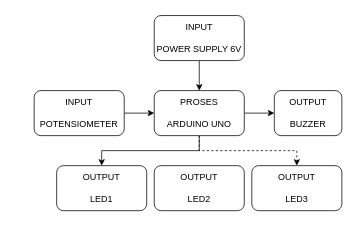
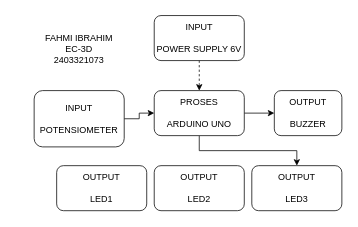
+ <mxCell id="14" value="&lt;div&gt;FAHMI IBRAHIM&lt;/div&gt;&lt;div&gt;EC-3D&lt;/div&gt;&lt;div&gt;2403321073&lt;/div&gt;" style="text;html=1;whiteSpace=wrap;strokeColor=none;fillColor=none;align=center;verticalAlign=middle;rounded=0;" vertex="1" parent="1"><mxGeometry x="20" y="50" width="170" height="30" as="geometry" /></mxCell>
- <mxCell id="2" value="" style="edgeStyle=orthogonalEdgeStyle;rounded=0;orthogonalLoop=1;jettySize=auto;html=1;" edge="1" parent="1" source="3" target="7"><mxGeometry relative="1" as="geometry" /></mxCell>
+ <mxCell id="2" value="" style="edgeStyle=orthogonalEdgeStyle;rounded=0;orthogonalLoop=1;jettySize=auto;html=1;dashed=1;" edge="1" parent="1" source="3" target="7"><mxGeometry relative="1" as="geometry" /></mxCell>
- <mxCell id="9" value="&lt;div&gt;INPUT&lt;/div&gt;&lt;div&gt;&lt;br&gt;&lt;/div&gt;&lt;div&gt;POTENSIOMETER&lt;/div&gt;" style="rounded=1;whiteSpace=wrap;html=1;" vertex="1" parent="1"><mxGeometry x="45" y="120" width="120" height="60" as="geometry" /></mxCell>
+ <mxCell id="9" value="&lt;div&gt;INPUT&lt;/div&gt;&lt;div&gt;&lt;br&gt;&lt;/div&gt;&lt;div&gt;POTENSIOMETER&lt;/div&gt;" style="rounded=1;whiteSpace=wrap;html=1;" vertex="1" parent="1"><mxGeometry x="45" y="120" width="120" height="75" as="geometry" /></mxCell>
- <mxCell id="4" style="edgeStyle=orthogonalEdgeStyle;rounded=0;orthogonalLoop=1;jettySize=auto;html=1;entryX=0.5;entryY=0;entryDx=0;entryDy=0;" edge="1" parent="1" source="7" target="10"><mxGeometry relative="1" as="geometry"><Array as="points"><mxPoint x="265" y="200" /><mxPoint x="135" y="200" /></Array></mxGeometry></mxCell>
- <mxCell id="5" style="edgeStyle=orthogonalEdgeStyle;rounded=0;orthogonalLoop=1;jettySize=auto;html=1;entryX=0.5;entryY=0;entryDx=0;entryDy=0;dashed=1;" edge="1" parent="1" source="7" target="12"><mxGeometry relative="1" as="geometry"><Array as="points"><mxPoint x="265" y="200" /><mxPoint x="395" y="200" /></Array></mxGeometry></mxCell>
+ <mxCell id="5" style="edgeStyle=orthogonalEdgeStyle;rounded=0;orthogonalLoop=1;jettySize=auto;html=1;entryX=0.5;entryY=0;entryDx=0;entryDy=0;" edge="1" parent="1" source="7" target="12"><mxGeometry relative="1" as="geometry"><Array as="points"><mxPoint x="265" y="200" /><mxPoint x="395" y="200" /></Array></mxGeometry></mxCell>
